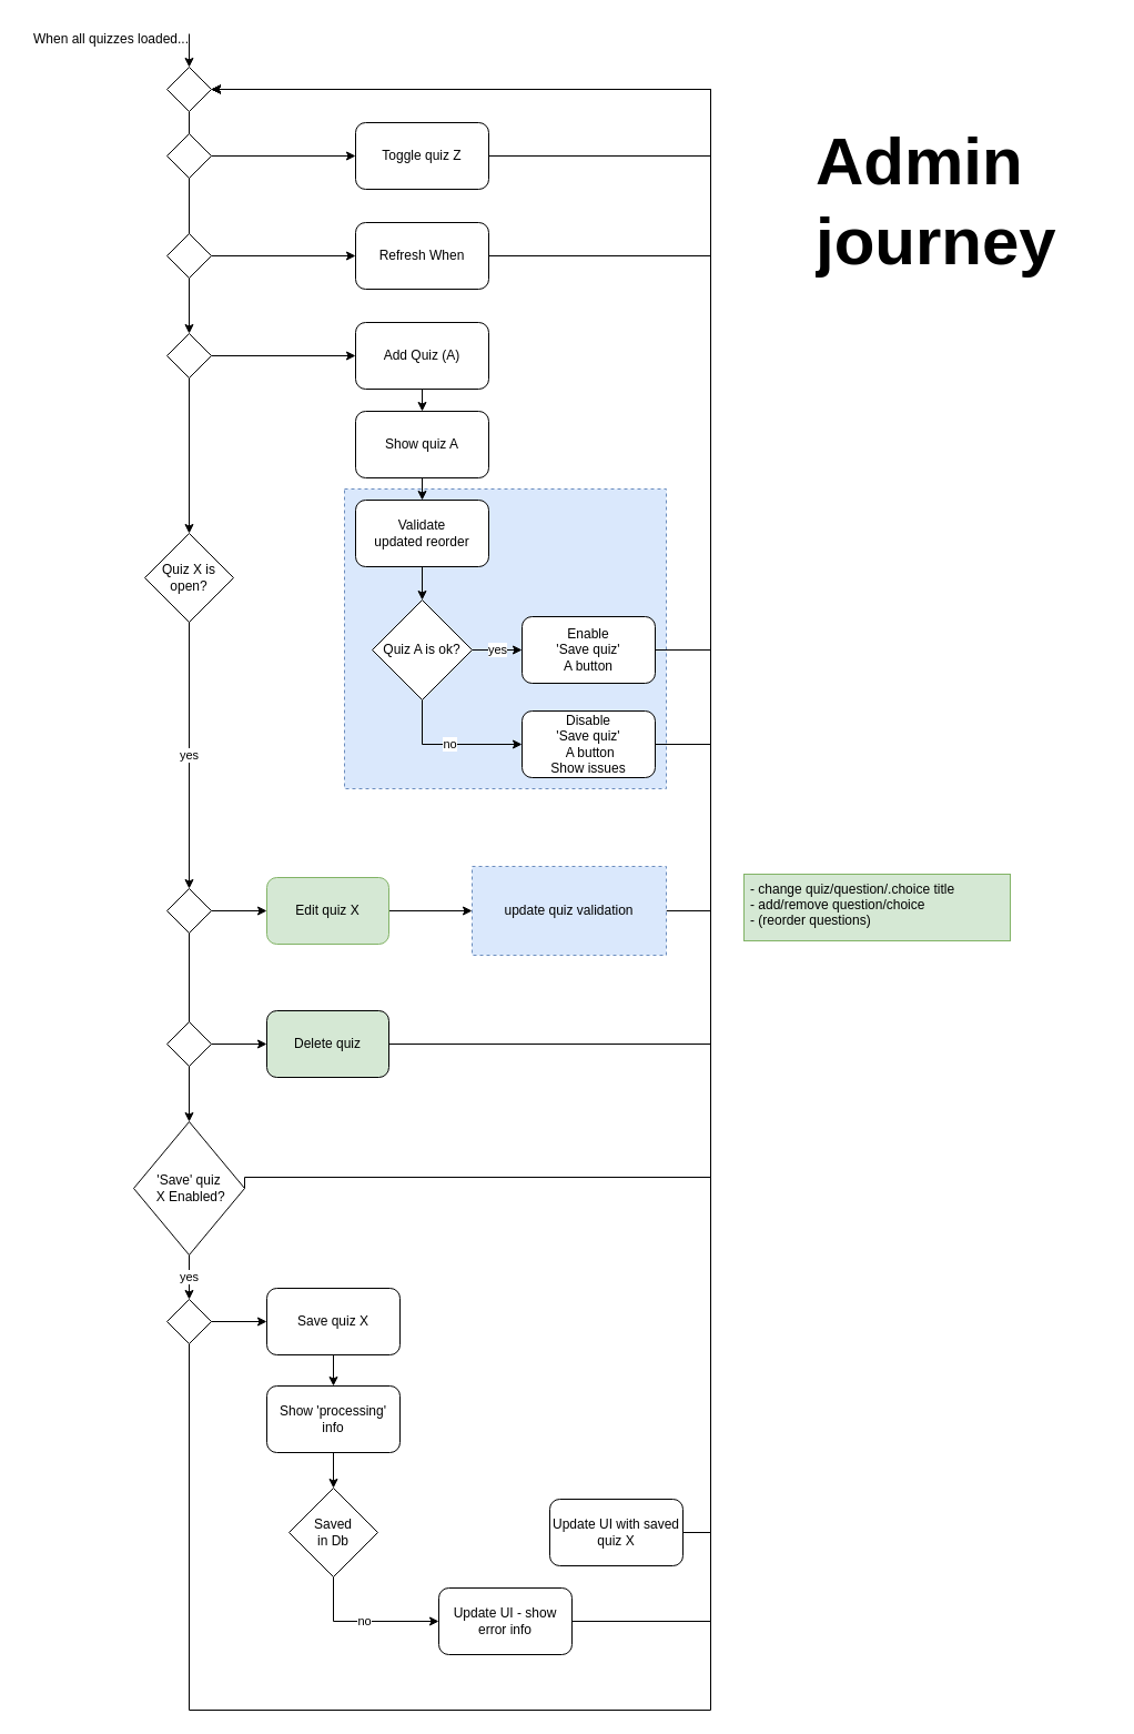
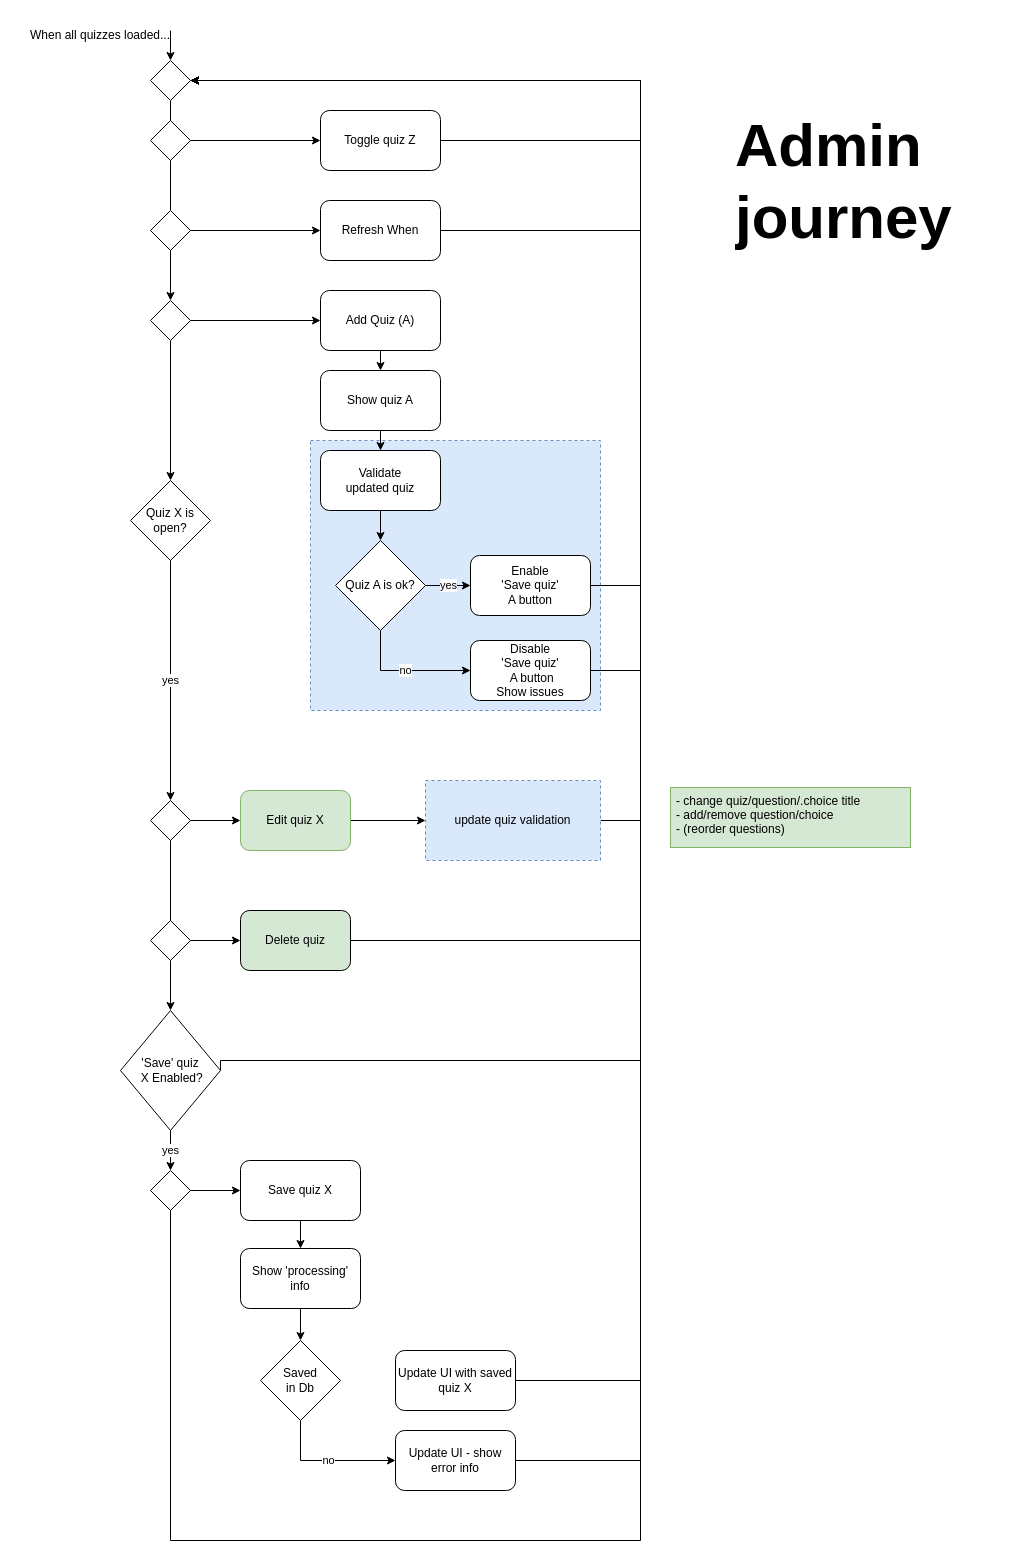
- <mxCell id="13" value="Validate &lt;br&gt;updated reorder" style="rounded=1;whiteSpace=wrap;html=1;" parent="1" vertex="1"><mxGeometry x="320" y="450" width="120" height="60" as="geometry" /></mxCell>
+ <mxCell id="13" value="Validate &lt;br&gt;updated quiz" style="rounded=1;whiteSpace=wrap;html=1;" parent="1" vertex="1"><mxGeometry x="320" y="450" width="120" height="60" as="geometry" /></mxCell>
- <mxCell id="53" value="Update UI with saved quiz X" style="rounded=1;whiteSpace=wrap;html=1;" parent="1" vertex="1"><mxGeometry x="495" y="1350" width="120" height="60" as="geometry" /></mxCell>
+ <mxCell id="53" value="Update UI with saved quiz X" style="rounded=1;whiteSpace=wrap;html=1;" parent="1" vertex="1"><mxGeometry x="395" y="1350" width="120" height="60" as="geometry" /></mxCell>
